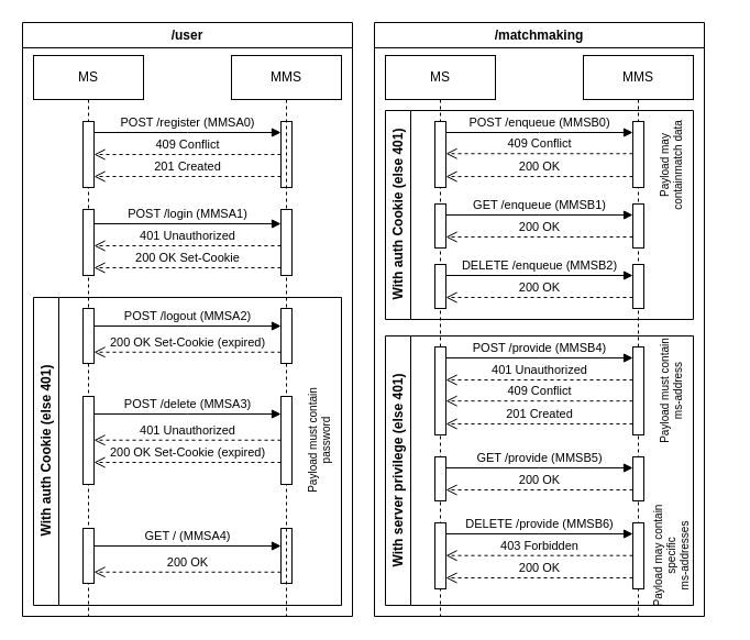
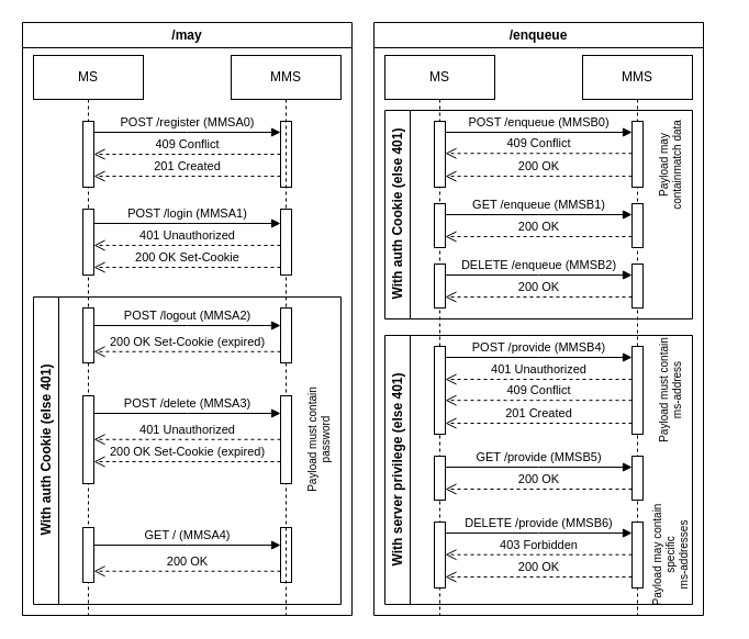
- <mxCell id="21" value="/user" style="swimlane;whiteSpace=wrap;html=1;" vertex="1" parent="1"><mxGeometry x="20" y="20" width="300" height="540" as="geometry" /></mxCell>
+ <mxCell id="21" value="/may" style="swimlane;whiteSpace=wrap;html=1;" vertex="1" parent="1"><mxGeometry x="20" y="20" width="300" height="540" as="geometry" /></mxCell>
- <mxCell id="33" value="/matchmaking" style="swimlane;whiteSpace=wrap;html=1;" vertex="1" parent="1"><mxGeometry x="340" y="20" width="300" height="540" as="geometry" /></mxCell>
+ <mxCell id="33" value="/enqueue" style="swimlane;whiteSpace=wrap;html=1;" vertex="1" parent="1"><mxGeometry x="340" y="20" width="300" height="540" as="geometry" /></mxCell>
